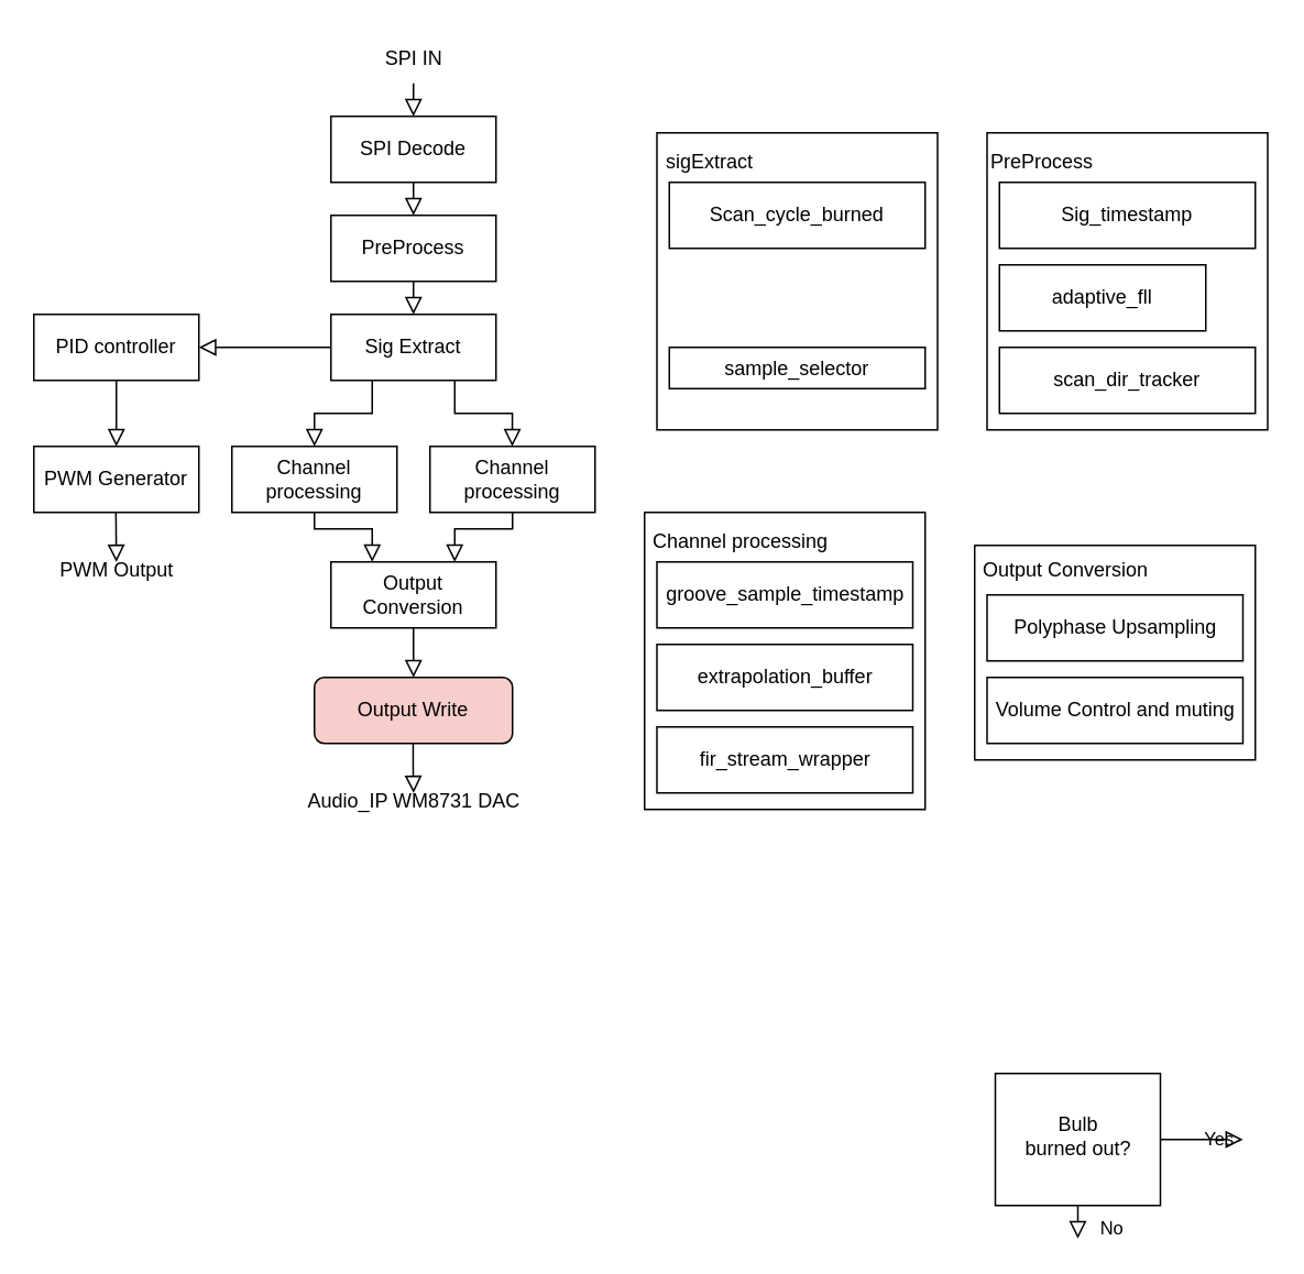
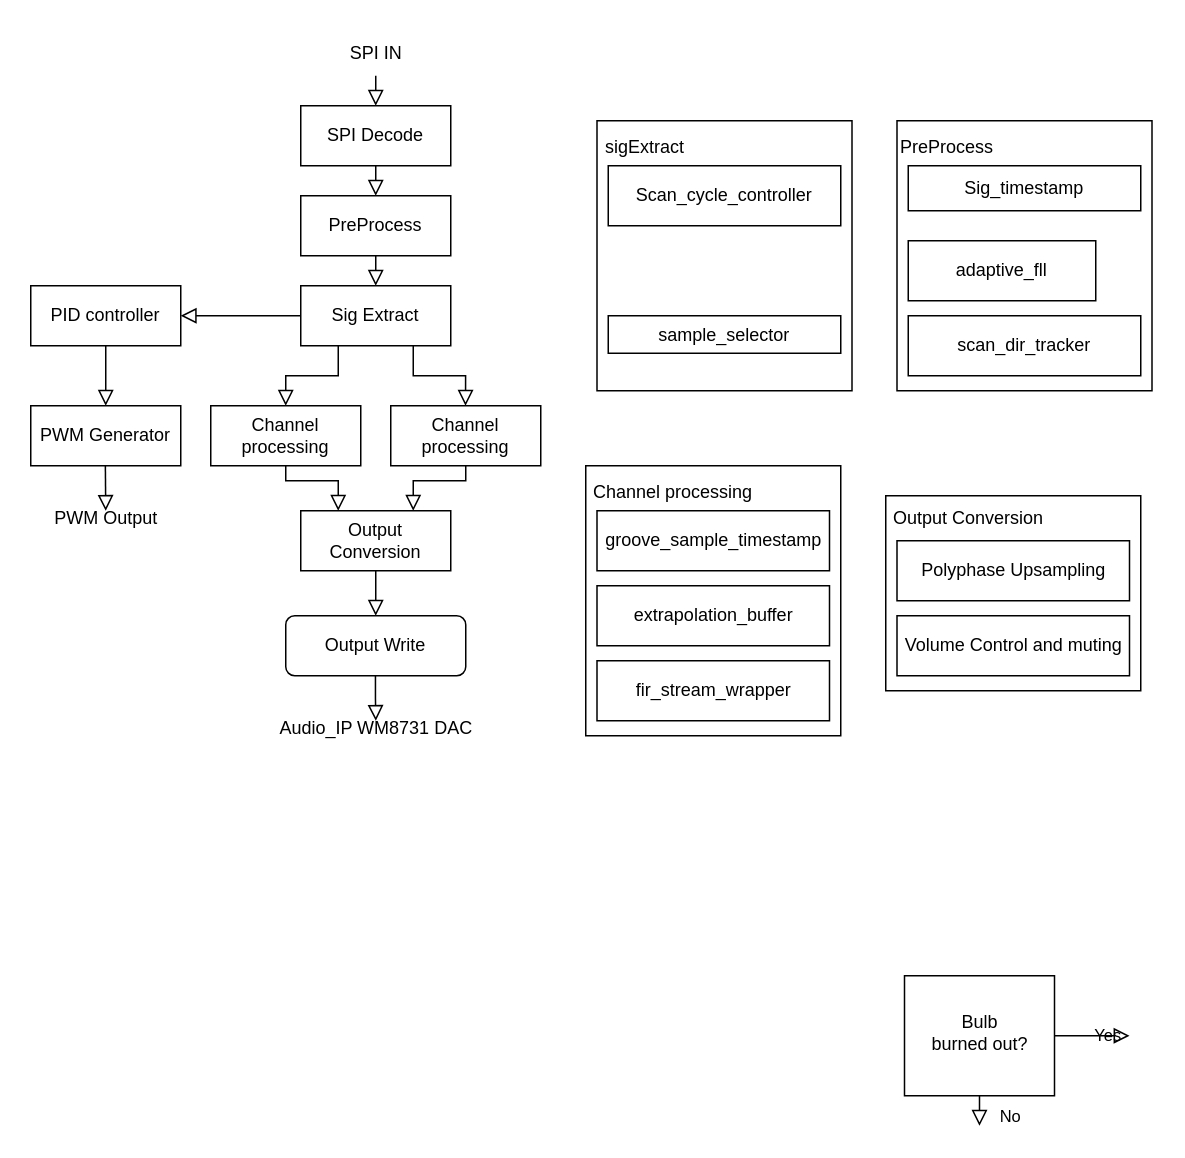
- <mxCell id="38" value="Scan_cycle_burned" style="rounded=0;whiteSpace=wrap;html=1;" vertex="1" parent="1"><mxGeometry x="405" y="110" width="155" height="40" as="geometry" /></mxCell>
+ <mxCell id="38" value="Scan_cycle_controller" style="rounded=0;whiteSpace=wrap;html=1;" vertex="1" parent="1"><mxGeometry x="405" y="110" width="155" height="40" as="geometry" /></mxCell>
- <mxCell id="41" value="Sig_timestamp" style="rounded=0;whiteSpace=wrap;html=1;" vertex="1" parent="1"><mxGeometry x="605" y="110" width="155" height="40" as="geometry" /></mxCell>
+ <mxCell id="41" value="Sig_timestamp" style="rounded=0;whiteSpace=wrap;html=1;" vertex="1" parent="1"><mxGeometry x="605" y="110" width="155" height="30" as="geometry" /></mxCell>
- <mxCell id="3" value="&lt;div&gt;Output Write&lt;/div&gt;" style="rounded=1;whiteSpace=wrap;html=1;fontSize=12;glass=0;strokeWidth=1;shadow=0;fillColor=#f8cecc;" parent="1" vertex="1"><mxGeometry x="190" y="410" width="120" height="40" as="geometry" /></mxCell>
+ <mxCell id="3" value="&lt;div&gt;Output Write&lt;/div&gt;" style="rounded=1;whiteSpace=wrap;html=1;fontSize=12;glass=0;strokeWidth=1;shadow=0;" parent="1" vertex="1"><mxGeometry x="190" y="410" width="120" height="40" as="geometry" /></mxCell>
